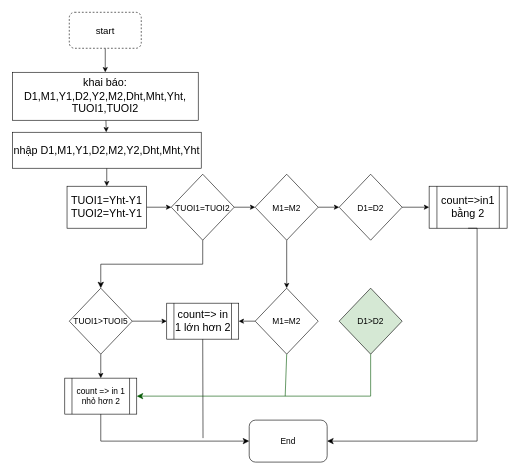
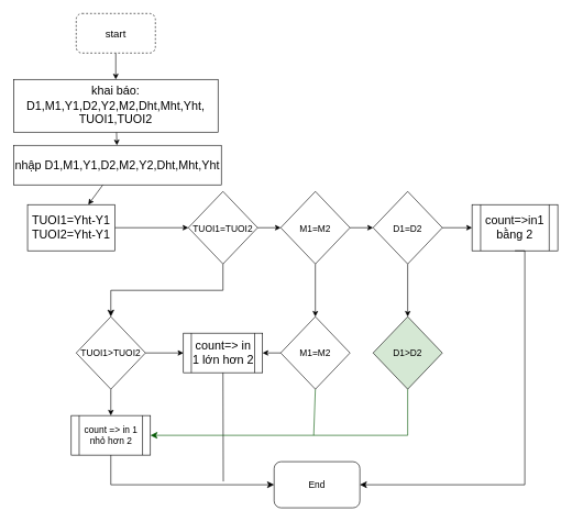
- <mxCell id="9" value="TUOI1=Yht-Y1&lt;br&gt;TUOI2=Yht-Y1" style="whiteSpace=wrap;html=1;fontSize=18;rounded=0;" vertex="1" parent="1"><mxGeometry x="111.25" y="310" width="132.5" height="70" as="geometry" /></mxCell>
+ <mxCell id="9" value="TUOI1=Yht-Y1&lt;br&gt;TUOI2=Yht-Y1" style="whiteSpace=wrap;html=1;fontSize=18;rounded=0;" vertex="1" parent="1"><mxGeometry x="41.25" y="310" width="132.5" height="70" as="geometry" /></mxCell>
+ <mxCell id="16" value="" style="edgeStyle=none;html=1;fontSize=14;" edge="1" parent="1" source="17" target="19"><mxGeometry relative="1" as="geometry" /></mxCell>
- <mxCell id="25" value="TUOI1&amp;gt;TUOI5" style="rhombus;whiteSpace=wrap;html=1;fontSize=14;" vertex="1" parent="1"><mxGeometry x="115" y="480" width="105" height="110" as="geometry" /></mxCell>
+ <mxCell id="25" value="TUOI1&amp;gt;TUOI2" style="rhombus;whiteSpace=wrap;html=1;fontSize=14;" vertex="1" parent="1"><mxGeometry x="115" y="480" width="105" height="110" as="geometry" /></mxCell>
